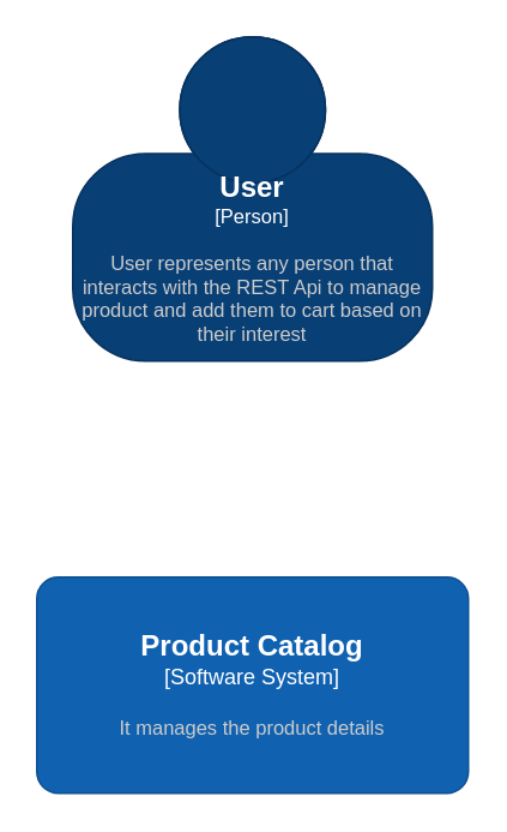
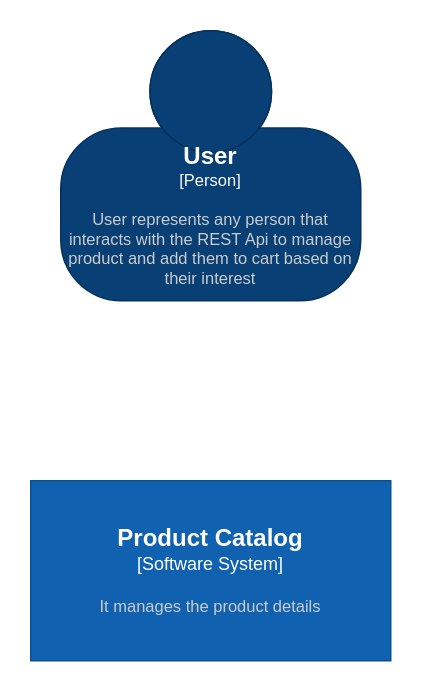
- <mxCell id="3" value="&lt;font style=&quot;font-size: 16px&quot;&gt;&lt;b&gt;Product Catalog&lt;/b&gt;&lt;/font&gt;&lt;div&gt;[Software System]&lt;/div&gt;&lt;br&gt;&lt;div&gt;&lt;font style=&quot;font-size: 11px&quot;&gt;&lt;font color=&quot;#cccccc&quot;&gt;It manages the product details&lt;/font&gt;&lt;/div&gt;" style="rounded=1;whiteSpace=wrap;html=1;labelBackgroundColor=none;fillColor=#1061B0;fontColor=#ffffff;align=center;arcSize=10;strokeColor=#0D5091;metaEdit=1;resizable=0;points=[[0.25,0,0],[0.5,0,0],[0.75,0,0],[1,0.25,0],[1,0.5,0],[1,0.75,0],[0.75,1,0],[0.5,1,0],[0.25,1,0],[0,0.75,0],[0,0.5,0],[0,0.25,0]];" parent="1" vertex="1"><mxGeometry x="20" y="320" width="240" height="120" as="geometry" /></mxCell>
+ <mxCell id="3" value="&lt;font style=&quot;font-size: 16px&quot;&gt;&lt;b&gt;Product Catalog&lt;/b&gt;&lt;/font&gt;&lt;div&gt;[Software System]&lt;/div&gt;&lt;br&gt;&lt;div&gt;&lt;font style=&quot;font-size: 11px&quot;&gt;&lt;font color=&quot;#cccccc&quot;&gt;It manages the product details&lt;/font&gt;&lt;/div&gt;" style="whiteSpace=wrap;html=1;labelBackgroundColor=none;fillColor=#1061B0;fontColor=#ffffff;align=center;arcSize=10;strokeColor=#0D5091;metaEdit=1;resizable=0;points=[[0.25,0,0],[0.5,0,0],[0.75,0,0],[1,0.25,0],[1,0.5,0],[1,0.75,0],[0.75,1,0],[0.5,1,0],[0.25,1,0],[0,0.75,0],[0,0.5,0],[0,0.25,0]];rounded=0;" parent="1" vertex="1"><mxGeometry x="20" y="320" width="240" height="120" as="geometry" /></mxCell>
